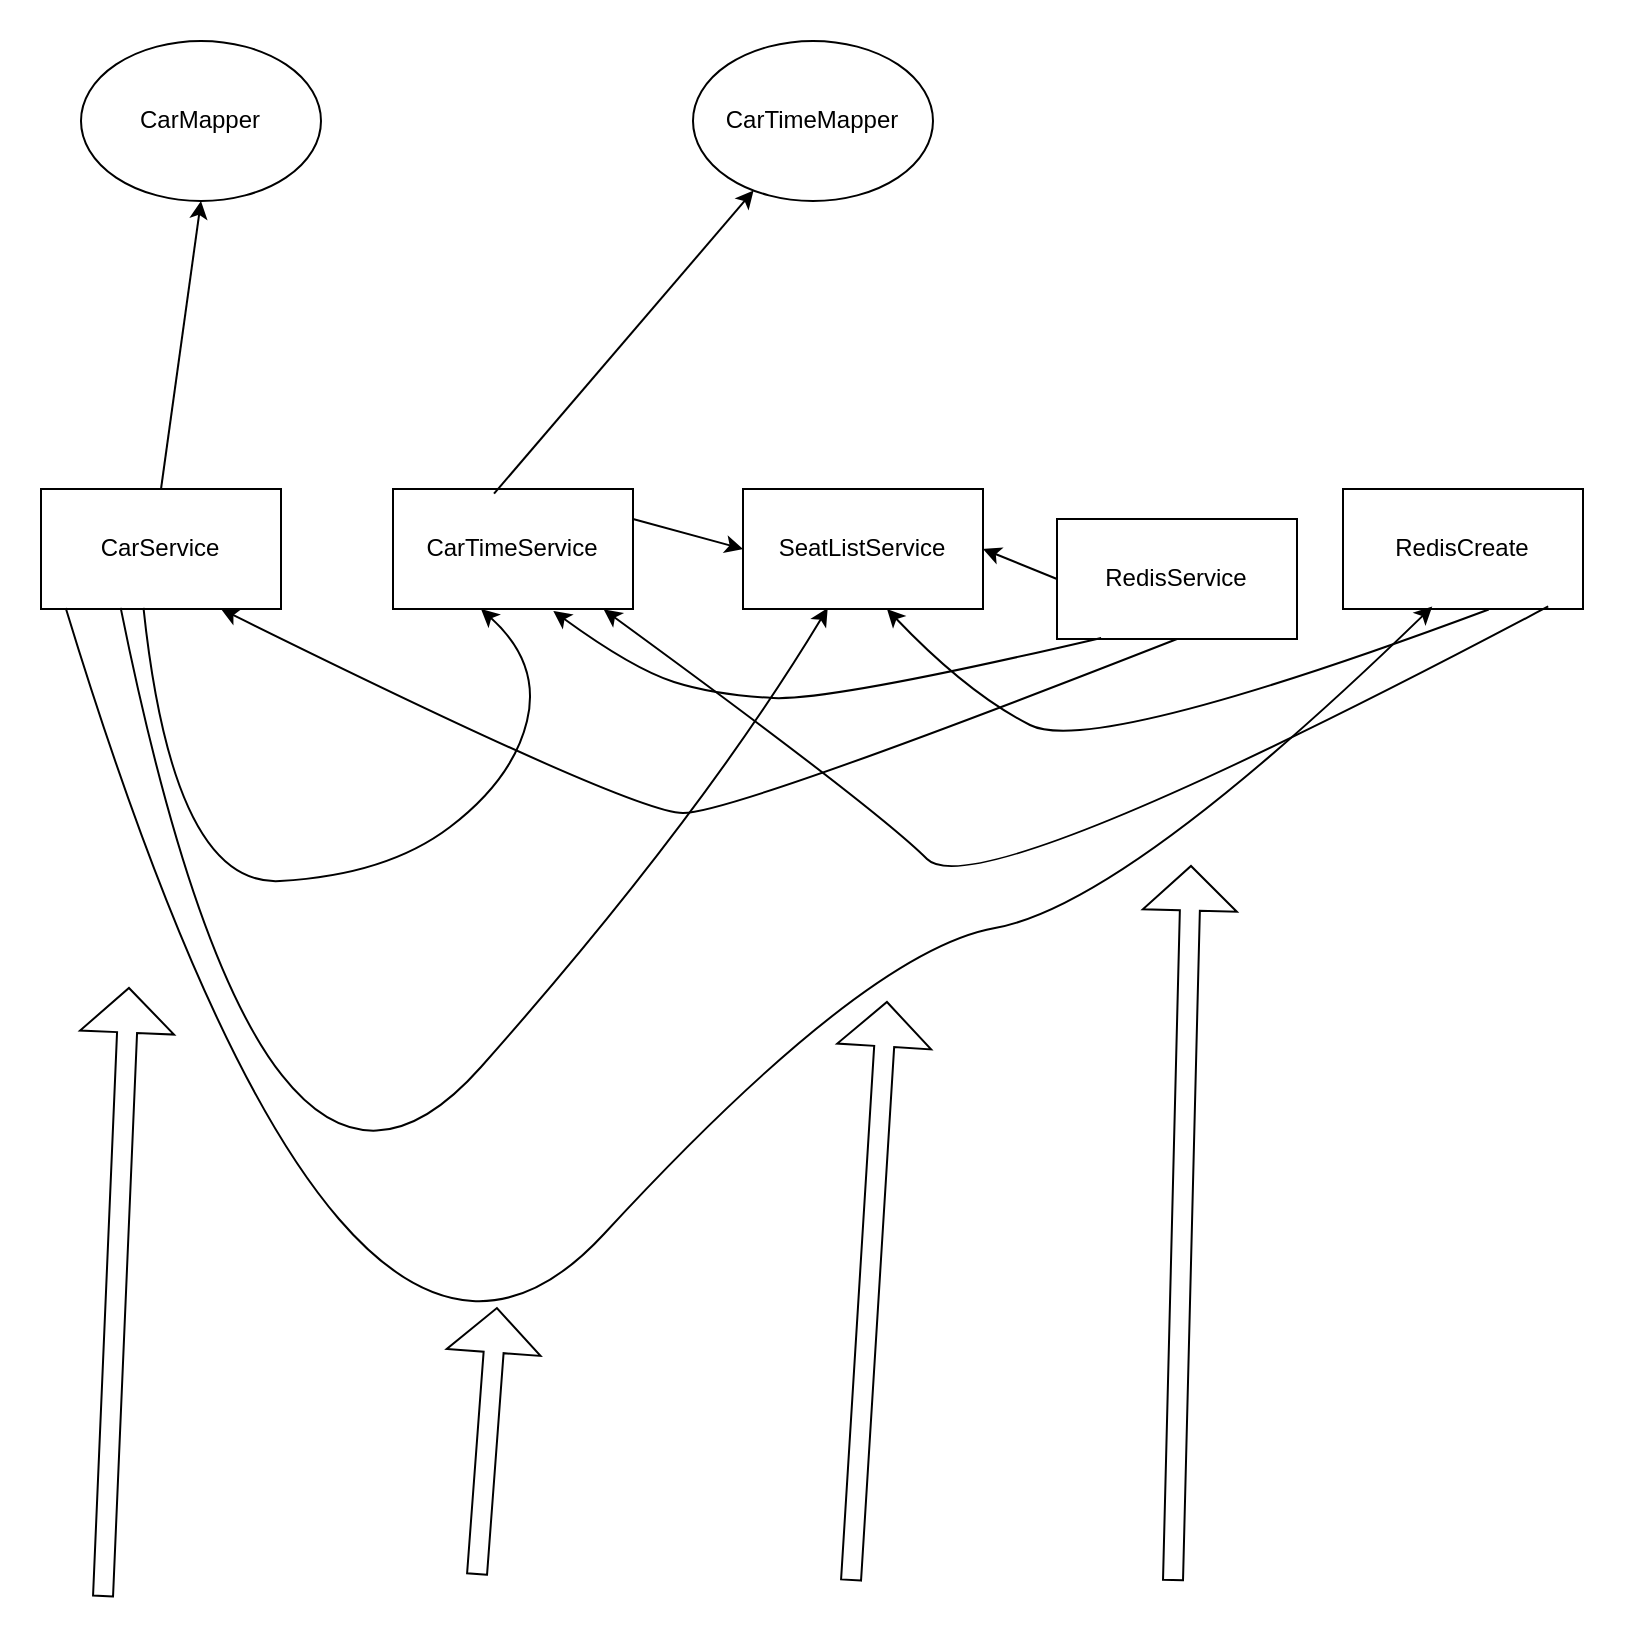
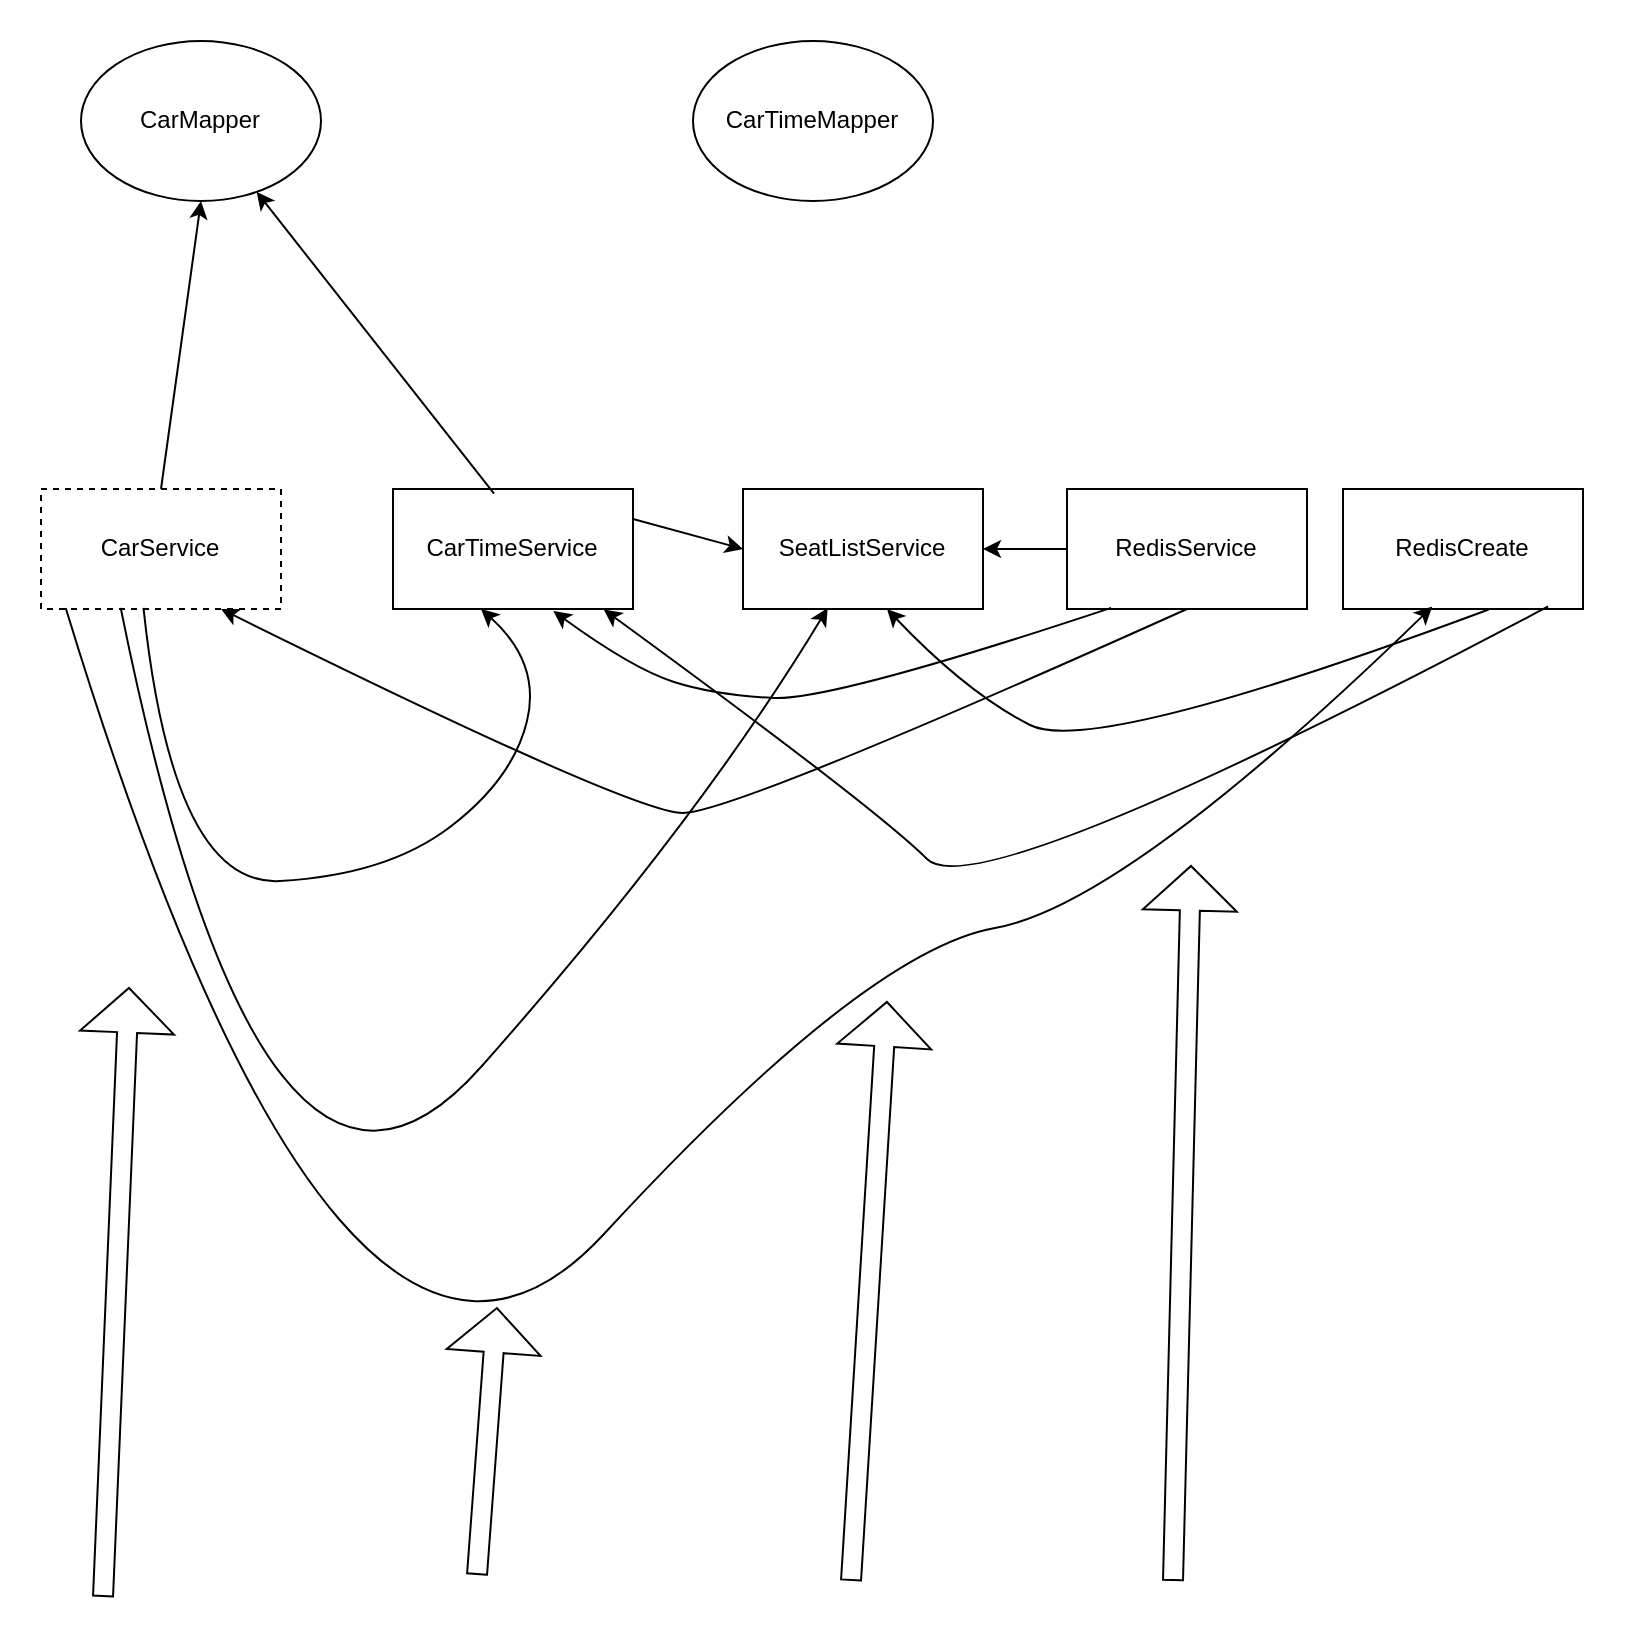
- <mxCell id="13" value="" style="endArrow=classic;html=1;rounded=0;exitX=0.421;exitY=0.039;exitDx=0;exitDy=0;exitPerimeter=0;" edge="1" parent="1" source="5" target="3"><mxGeometry width="50" height="50" relative="1" as="geometry"><mxPoint x="335" y="239" as="sourcePoint" /><mxPoint x="385" y="189" as="targetPoint" /></mxGeometry></mxCell>
+ <mxCell id="13" value="" style="endArrow=classic;html=1;rounded=0;exitX=0.421;exitY=0.039;exitDx=0;exitDy=0;exitPerimeter=0;" edge="1" parent="1" source="5" target="2"><mxGeometry width="50" height="50" relative="1" as="geometry"><mxPoint x="335" y="239" as="sourcePoint" /><mxPoint x="385" y="189" as="targetPoint" /></mxGeometry></mxCell>
- <mxCell id="4" value="CarService" style="rounded=0;whiteSpace=wrap;html=1;" vertex="1" parent="1"><mxGeometry x="20" y="244" width="120" height="60" as="geometry" /></mxCell>
+ <mxCell id="4" value="CarService" style="rounded=0;whiteSpace=wrap;html=1;dashed=1;" vertex="1" parent="1"><mxGeometry x="20" y="244" width="120" height="60" as="geometry" /></mxCell>
- <mxCell id="7" value="RedisService" style="rounded=0;whiteSpace=wrap;html=1;" vertex="1" parent="1"><mxGeometry x="528" y="259" width="120" height="60" as="geometry" /></mxCell>
+ <mxCell id="7" value="RedisService" style="rounded=0;whiteSpace=wrap;html=1;" vertex="1" parent="1"><mxGeometry x="533" y="244" width="120" height="60" as="geometry" /></mxCell>
